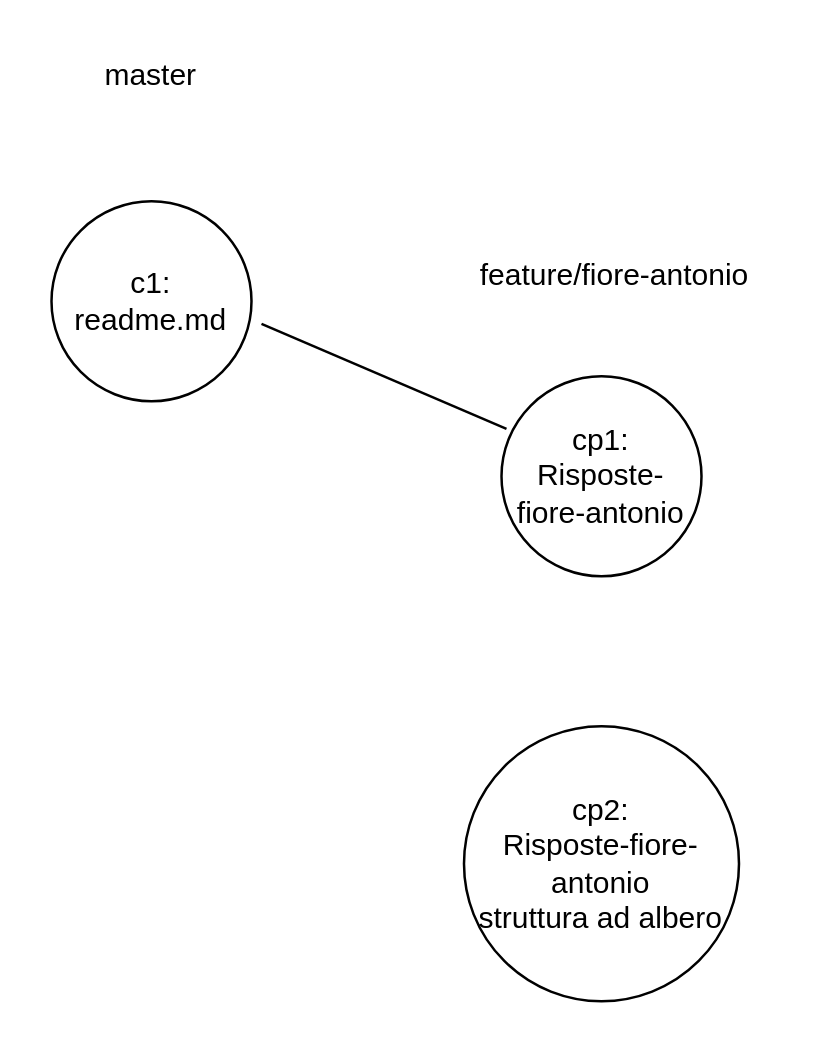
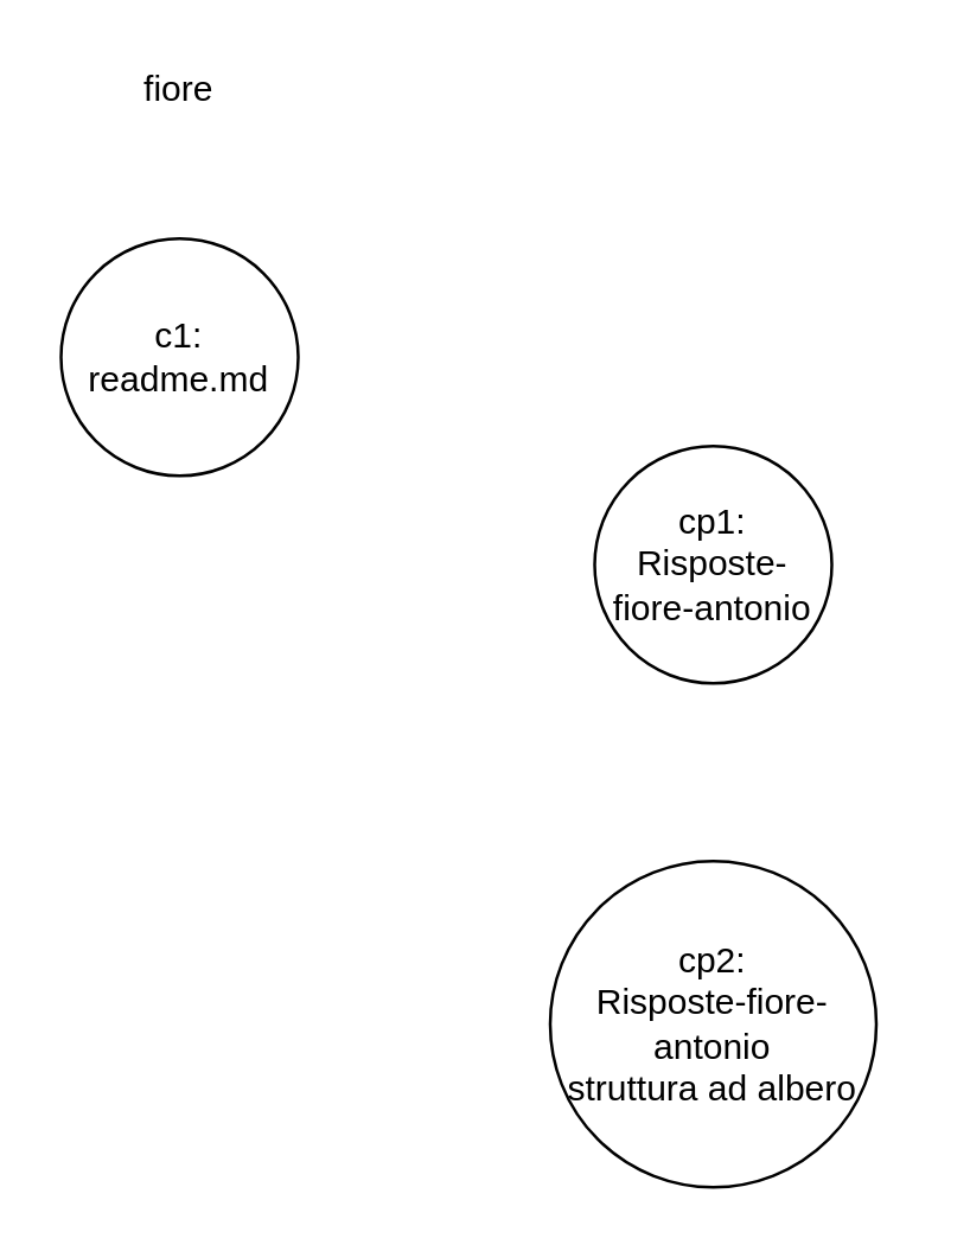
- <mxCell id="5" value="master" style="text;html=1;strokeColor=none;fillColor=none;align=center;verticalAlign=middle;whiteSpace=wrap;rounded=0;" vertex="1" parent="1"><mxGeometry x="40" y="20" width="40" height="20" as="geometry" /></mxCell>
+ <mxCell id="5" value="fiore" style="text;html=1;strokeColor=none;fillColor=none;align=center;verticalAlign=middle;whiteSpace=wrap;rounded=0;" vertex="1" parent="1"><mxGeometry x="40" y="20" width="40" height="20" as="geometry" /></mxCell>
- <mxCell id="7" value="feature/fiore-antonio&lt;br&gt;" style="text;html=1;align=center;verticalAlign=middle;resizable=0;points=[];autosize=1;" vertex="1" parent="1"><mxGeometry x="185" y="100" width="120" height="20" as="geometry" /></mxCell>
- <mxCell id="6" value="" style="endArrow=none;html=1;exitX=1.05;exitY=0.613;exitDx=0;exitDy=0;exitPerimeter=0;entryX=0.025;entryY=0.263;entryDx=0;entryDy=0;entryPerimeter=0;" edge="1" parent="1" source="2" target="3"><mxGeometry width="50" height="50" relative="1" as="geometry"><mxPoint x="240" y="300" as="sourcePoint" /><mxPoint x="290" y="250" as="targetPoint" /></mxGeometry></mxCell>
